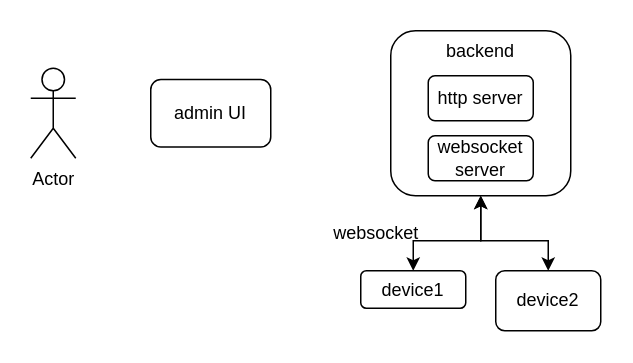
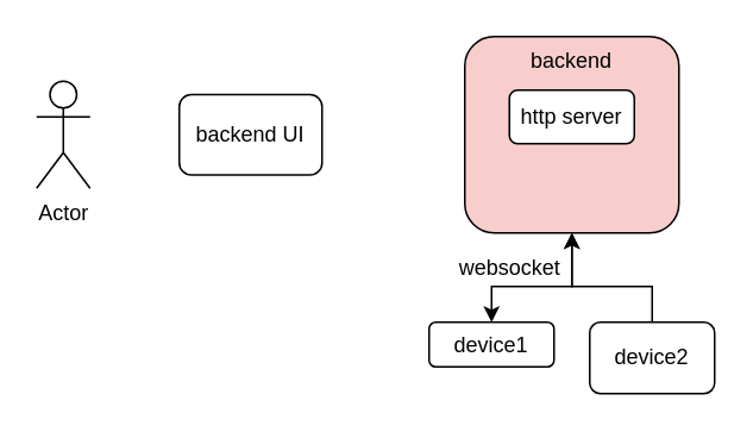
- <mxCell id="6" value="backend" style="rounded=1;whiteSpace=wrap;html=1;verticalAlign=top;" vertex="1" parent="1"><mxGeometry x="260" y="20" width="120" height="110" as="geometry" /></mxCell>
+ <mxCell id="6" value="backend" style="rounded=1;whiteSpace=wrap;html=1;verticalAlign=top;fillColor=#f8cecc;" vertex="1" parent="1"><mxGeometry x="260" y="20" width="120" height="110" as="geometry" /></mxCell>
- <mxCell id="3" value="admin UI" style="rounded=1;whiteSpace=wrap;html=1;" vertex="1" parent="1"><mxGeometry x="100" y="52.5" width="80" height="45" as="geometry" /></mxCell>
+ <mxCell id="3" value="backend UI" style="rounded=1;whiteSpace=wrap;html=1;" vertex="1" parent="1"><mxGeometry x="100" y="52.5" width="80" height="45" as="geometry" /></mxCell>
- <mxCell id="10" value="websocket server" style="rounded=1;whiteSpace=wrap;html=1;" vertex="1" parent="1"><mxGeometry x="285" y="90" width="70" height="30" as="geometry" /></mxCell>
- <mxCell id="9" value="websocket" style="text;html=1;align=center;verticalAlign=middle;resizable=0;points=[];autosize=1;strokeColor=none;fillColor=none;" vertex="1" parent="1"><mxGeometry x="215" y="145" width="70" height="20" as="geometry" /></mxCell>
+ <mxCell id="9" value="websocket" style="text;html=1;align=center;verticalAlign=middle;resizable=0;points=[];autosize=1;strokeColor=none;fillColor=none;" vertex="1" parent="1"><mxGeometry x="250" y="140" width="70" height="20" as="geometry" /></mxCell>
- <mxCell id="5" style="edgeStyle=orthogonalEdgeStyle;rounded=0;orthogonalLoop=1;jettySize=auto;html=1;startArrow=classic;startFill=1;" edge="1" parent="1" source="6" target="8"><mxGeometry relative="1" as="geometry"><Array as="points"><mxPoint x="320" y="160" /><mxPoint x="365" y="160" /></Array></mxGeometry></mxCell>
+ <mxCell id="5" style="edgeStyle=orthogonalEdgeStyle;rounded=0;orthogonalLoop=1;jettySize=auto;html=1;startArrow=classic;startFill=1;endArrow=none;" edge="1" parent="1" source="6" target="8"><mxGeometry relative="1" as="geometry"><Array as="points"><mxPoint x="320" y="160" /><mxPoint x="365" y="160" /></Array></mxGeometry></mxCell>
